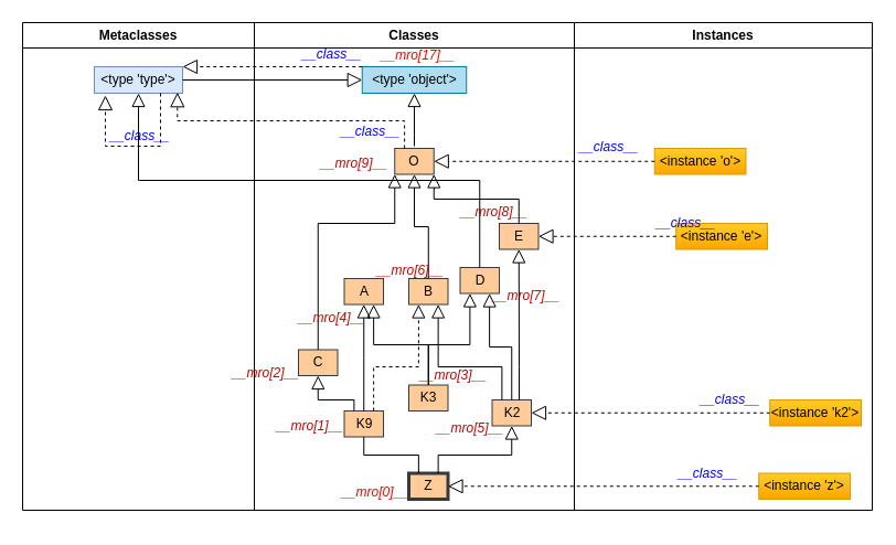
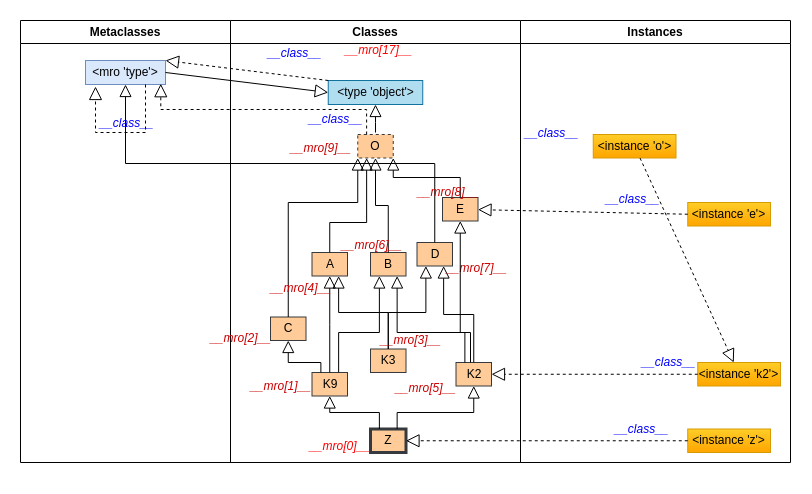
- <mxCell id="3" value="&amp;lt;type 'type'&amp;gt;" style="rounded=0;whiteSpace=wrap;html=1;fontFamily=Helvetica;fontSize=12;align=center;fillColor=#dae8fc;strokeColor=#6c8ebf;" parent="2" vertex="1"><mxGeometry x="65" y="40" width="80" height="24" as="geometry" /></mxCell>
+ <mxCell id="3" value="&amp;lt;mro 'type'&amp;gt;" style="rounded=0;whiteSpace=wrap;html=1;fontFamily=Helvetica;fontSize=12;align=center;fillColor=#dae8fc;strokeColor=#6c8ebf;" parent="2" vertex="1"><mxGeometry x="65" y="40" width="80" height="24" as="geometry" /></mxCell>
- <mxCell id="8" value="&amp;lt;type 'object'&amp;gt;" style="rounded=0;whiteSpace=wrap;html=1;fontFamily=Helvetica;fontSize=12;align=center;fillColor=#b1ddf0;strokeColor=#10739e;" parent="6" vertex="1"><mxGeometry x="97.75" y="40" width="94.5" height="24" as="geometry" /></mxCell>
+ <mxCell id="8" value="&amp;lt;type 'object'&amp;gt;" style="rounded=0;whiteSpace=wrap;html=1;fontFamily=Helvetica;fontSize=12;align=center;fillColor=#b1ddf0;strokeColor=#10739e;" parent="6" vertex="1"><mxGeometry x="97.75" y="60" width="94.5" height="24" as="geometry" /></mxCell>
- <mxCell id="7" value="O" style="rounded=0;whiteSpace=wrap;html=1;fontFamily=Helvetica;fontSize=12;align=center;fillColor=#ffcc99;strokeColor=#36393d;" parent="6" vertex="1"><mxGeometry x="127.25" y="114" width="35.5" height="23.5" as="geometry" /></mxCell>
+ <mxCell id="7" value="O" style="rounded=0;whiteSpace=wrap;html=1;fontFamily=Helvetica;fontSize=12;align=center;fillColor=#ffcc99;strokeColor=#36393d;dashed=1;" parent="6" vertex="1"><mxGeometry x="127.25" y="114" width="35.5" height="23.5" as="geometry" /></mxCell>
- <mxCell id="58" value="" style="endArrow=block;shadow=0;strokeWidth=1;rounded=0;endFill=0;elbow=vertical;endSize=11;dashed=1;" parent="1" source="50" target="7" edge="1"><mxGeometry x="0.5" y="41" relative="1" as="geometry"><mxPoint x="627.25" y="313.75" as="sourcePoint" /><mxPoint x="505.5" y="314.623" as="targetPoint" /><mxPoint x="-40" y="32" as="offset" /></mxGeometry></mxCell>
+ <mxCell id="58" value="" style="endArrow=block;shadow=0;strokeWidth=1;rounded=0;endFill=0;elbow=vertical;endSize=11;dashed=1;" parent="1" source="50" target="48" edge="1"><mxGeometry x="0.5" y="41" relative="1" as="geometry"><mxPoint x="627.25" y="313.75" as="sourcePoint" /><mxPoint x="505.5" y="314.623" as="targetPoint" /><mxPoint x="-40" y="32" as="offset" /></mxGeometry></mxCell>
- <mxCell id="12" value="E" style="rounded=0;whiteSpace=wrap;html=1;fontFamily=Helvetica;fontSize=12;align=center;fillColor=#ffcc99;strokeColor=#36393d;" parent="6" vertex="1"><mxGeometry x="222" y="182" width="35.5" height="23.5" as="geometry" /></mxCell>
+ <mxCell id="12" value="E" style="rounded=0;whiteSpace=wrap;html=1;fontFamily=Helvetica;fontSize=12;align=center;fillColor=#ffcc99;strokeColor=#36393d;" parent="6" vertex="1"><mxGeometry x="212" y="177" width="35.5" height="23.5" as="geometry" /></mxCell>
- <mxCell id="49" value="&amp;lt;instance 'e'&amp;gt;" style="rounded=0;whiteSpace=wrap;html=1;fontFamily=Helvetica;fontSize=12;align=center;fillColor=#ffcd28;strokeColor=#d79b00;gradientColor=#ffa500;" parent="46" vertex="1"><mxGeometry x="92.25" y="182" width="82.75" height="23.5" as="geometry" /></mxCell>
+ <mxCell id="49" value="&amp;lt;instance 'e'&amp;gt;" style="rounded=0;whiteSpace=wrap;html=1;fontFamily=Helvetica;fontSize=12;align=center;fillColor=#ffcd28;strokeColor=#d79b00;gradientColor=#ffa500;" parent="46" vertex="1"><mxGeometry x="167.25" y="182" width="82.75" height="23.5" as="geometry" /></mxCell>
+ <mxCell id="18" value="" style="endArrow=block;endSize=10;endFill=0;shadow=0;strokeWidth=1;rounded=0;edgeStyle=elbowEdgeStyle;elbow=vertical;entryX=0.25;entryY=1;entryDx=0;entryDy=0;exitX=0.5;exitY=0;exitDx=0;exitDy=0;" parent="6" source="11" target="7" edge="1"><mxGeometry width="160" relative="1" as="geometry"><mxPoint x="177.75" y="290.0" as="sourcePoint" /><mxPoint x="166.375" y="214.0" as="targetPoint" /><Array as="points"><mxPoint x="120" y="202" /></Array></mxGeometry></mxCell>
- <mxCell id="25" value="" style="endArrow=block;endSize=10;endFill=0;shadow=0;strokeWidth=1;rounded=0;edgeStyle=elbowEdgeStyle;elbow=vertical;entryX=0.25;entryY=1;entryDx=0;entryDy=0;exitX=0.75;exitY=0;exitDx=0;exitDy=0;dashed=1;" parent="6" source="14" target="13" edge="1"><mxGeometry width="160" relative="1" as="geometry"><mxPoint x="234.375" y="352" as="sourcePoint" /><mxPoint x="174.125" y="318.5" as="targetPoint" /><Array as="points"><mxPoint x="130" y="312" /></Array></mxGeometry></mxCell>
+ <mxCell id="25" value="" style="endArrow=block;endSize=10;endFill=0;shadow=0;strokeWidth=1;rounded=0;edgeStyle=elbowEdgeStyle;elbow=vertical;entryX=0.25;entryY=1;entryDx=0;entryDy=0;exitX=0.75;exitY=0;exitDx=0;exitDy=0;" parent="6" source="14" target="13" edge="1"><mxGeometry width="160" relative="1" as="geometry"><mxPoint x="234.375" y="352" as="sourcePoint" /><mxPoint x="174.125" y="318.5" as="targetPoint" /><Array as="points"><mxPoint x="130" y="312" /></Array></mxGeometry></mxCell>
- <mxCell id="15" value="K2" style="rounded=0;whiteSpace=wrap;html=1;fontFamily=Helvetica;fontSize=12;align=center;fillColor=#ffcc99;strokeColor=#36393d;" parent="6" vertex="1"><mxGeometry x="215.5" y="342" width="35.5" height="23.5" as="geometry" /></mxCell>
+ <mxCell id="15" value="K2" style="rounded=0;whiteSpace=wrap;html=1;fontFamily=Helvetica;fontSize=12;align=center;fillColor=#ffcc99;strokeColor=#36393d;" parent="6" vertex="1"><mxGeometry x="225.5" y="342" width="35.5" height="23.5" as="geometry" /></mxCell>
- <mxCell id="28" value="" style="endArrow=none;endSize=10;endFill=0;shadow=0;strokeWidth=1;rounded=0;edgeStyle=elbowEdgeStyle;elbow=vertical;entryX=0.5;entryY=1;entryDx=0;entryDy=0;exitX=0.25;exitY=0;exitDx=0;exitDy=0;" parent="6" source="16" target="14" edge="1"><mxGeometry width="160" relative="1" as="geometry"><mxPoint x="125.125" y="368.5" as="sourcePoint" /><mxPoint x="156.375" y="318.5" as="targetPoint" /><Array as="points" /></mxGeometry></mxCell>
+ <mxCell id="28" value="" style="endArrow=block;endSize=10;endFill=0;shadow=0;strokeWidth=1;rounded=0;edgeStyle=elbowEdgeStyle;elbow=vertical;entryX=0.5;entryY=1;entryDx=0;entryDy=0;exitX=0.25;exitY=0;exitDx=0;exitDy=0;" parent="6" source="16" target="14" edge="1"><mxGeometry width="160" relative="1" as="geometry"><mxPoint x="125.125" y="368.5" as="sourcePoint" /><mxPoint x="156.375" y="318.5" as="targetPoint" /><Array as="points" /></mxGeometry></mxCell>
